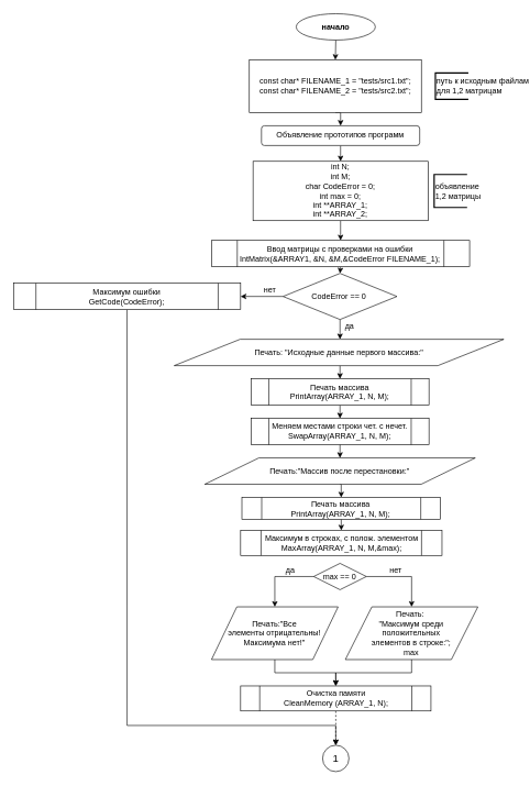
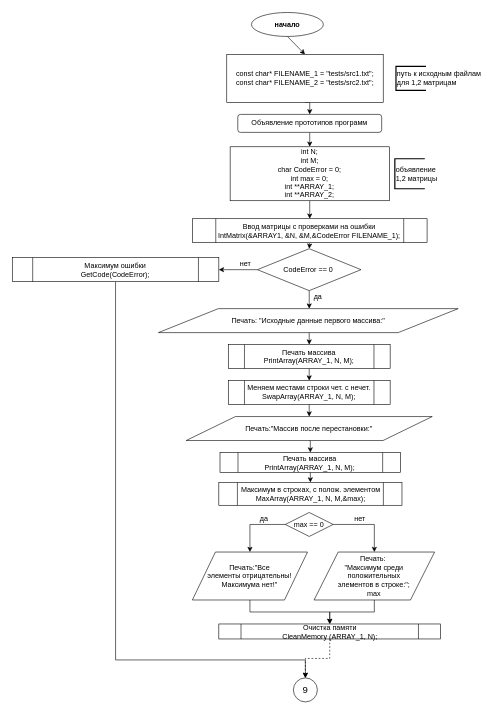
- <mxCell id="2" value="&lt;b&gt;начало&lt;/b&gt;" style="ellipse;whiteSpace=wrap;html=1;align=center;" parent="1" vertex="1"><mxGeometry x="448.89" y="20" width="120" height="40" as="geometry" /></mxCell>
+ <mxCell id="2" value="&lt;b&gt;начало&lt;/b&gt;" style="ellipse;whiteSpace=wrap;html=1;align=center;" parent="1" vertex="1"><mxGeometry x="418.89" y="20" width="120" height="40" as="geometry" /></mxCell>
- <mxCell id="37" value="Очистка памяти&lt;br&gt;CleanMemory (ARRAY_1, N);" style="shape=process;whiteSpace=wrap;html=1;backgroundOutline=1;strokeWidth=1;align=center;" parent="1" vertex="1"><mxGeometry x="364.52" y="1040" width="288.74" height="38" as="geometry" /></mxCell>
+ <mxCell id="37" value="Очистка памяти&lt;br&gt;CleanMemory (ARRAY_1, N);" style="shape=process;whiteSpace=wrap;html=1;backgroundOutline=1;strokeWidth=1;align=center;" parent="1" vertex="1"><mxGeometry x="364.52" y="1040" width="370" height="25" as="geometry" /></mxCell>
- <mxCell id="28" value="&lt;font style=&quot;font-size: 16px&quot;&gt;1&lt;/font&gt;" style="ellipse;whiteSpace=wrap;html=1;aspect=fixed;" parent="1" vertex="1"><mxGeometry x="488.89" y="1130" width="40" height="40" as="geometry" /></mxCell>
+ <mxCell id="28" value="&lt;font style=&quot;font-size: 16px&quot;&gt;9&lt;/font&gt;" style="ellipse;whiteSpace=wrap;html=1;aspect=fixed;" parent="1" vertex="1"><mxGeometry x="488.89" y="1130" width="40" height="40" as="geometry" /></mxCell>
